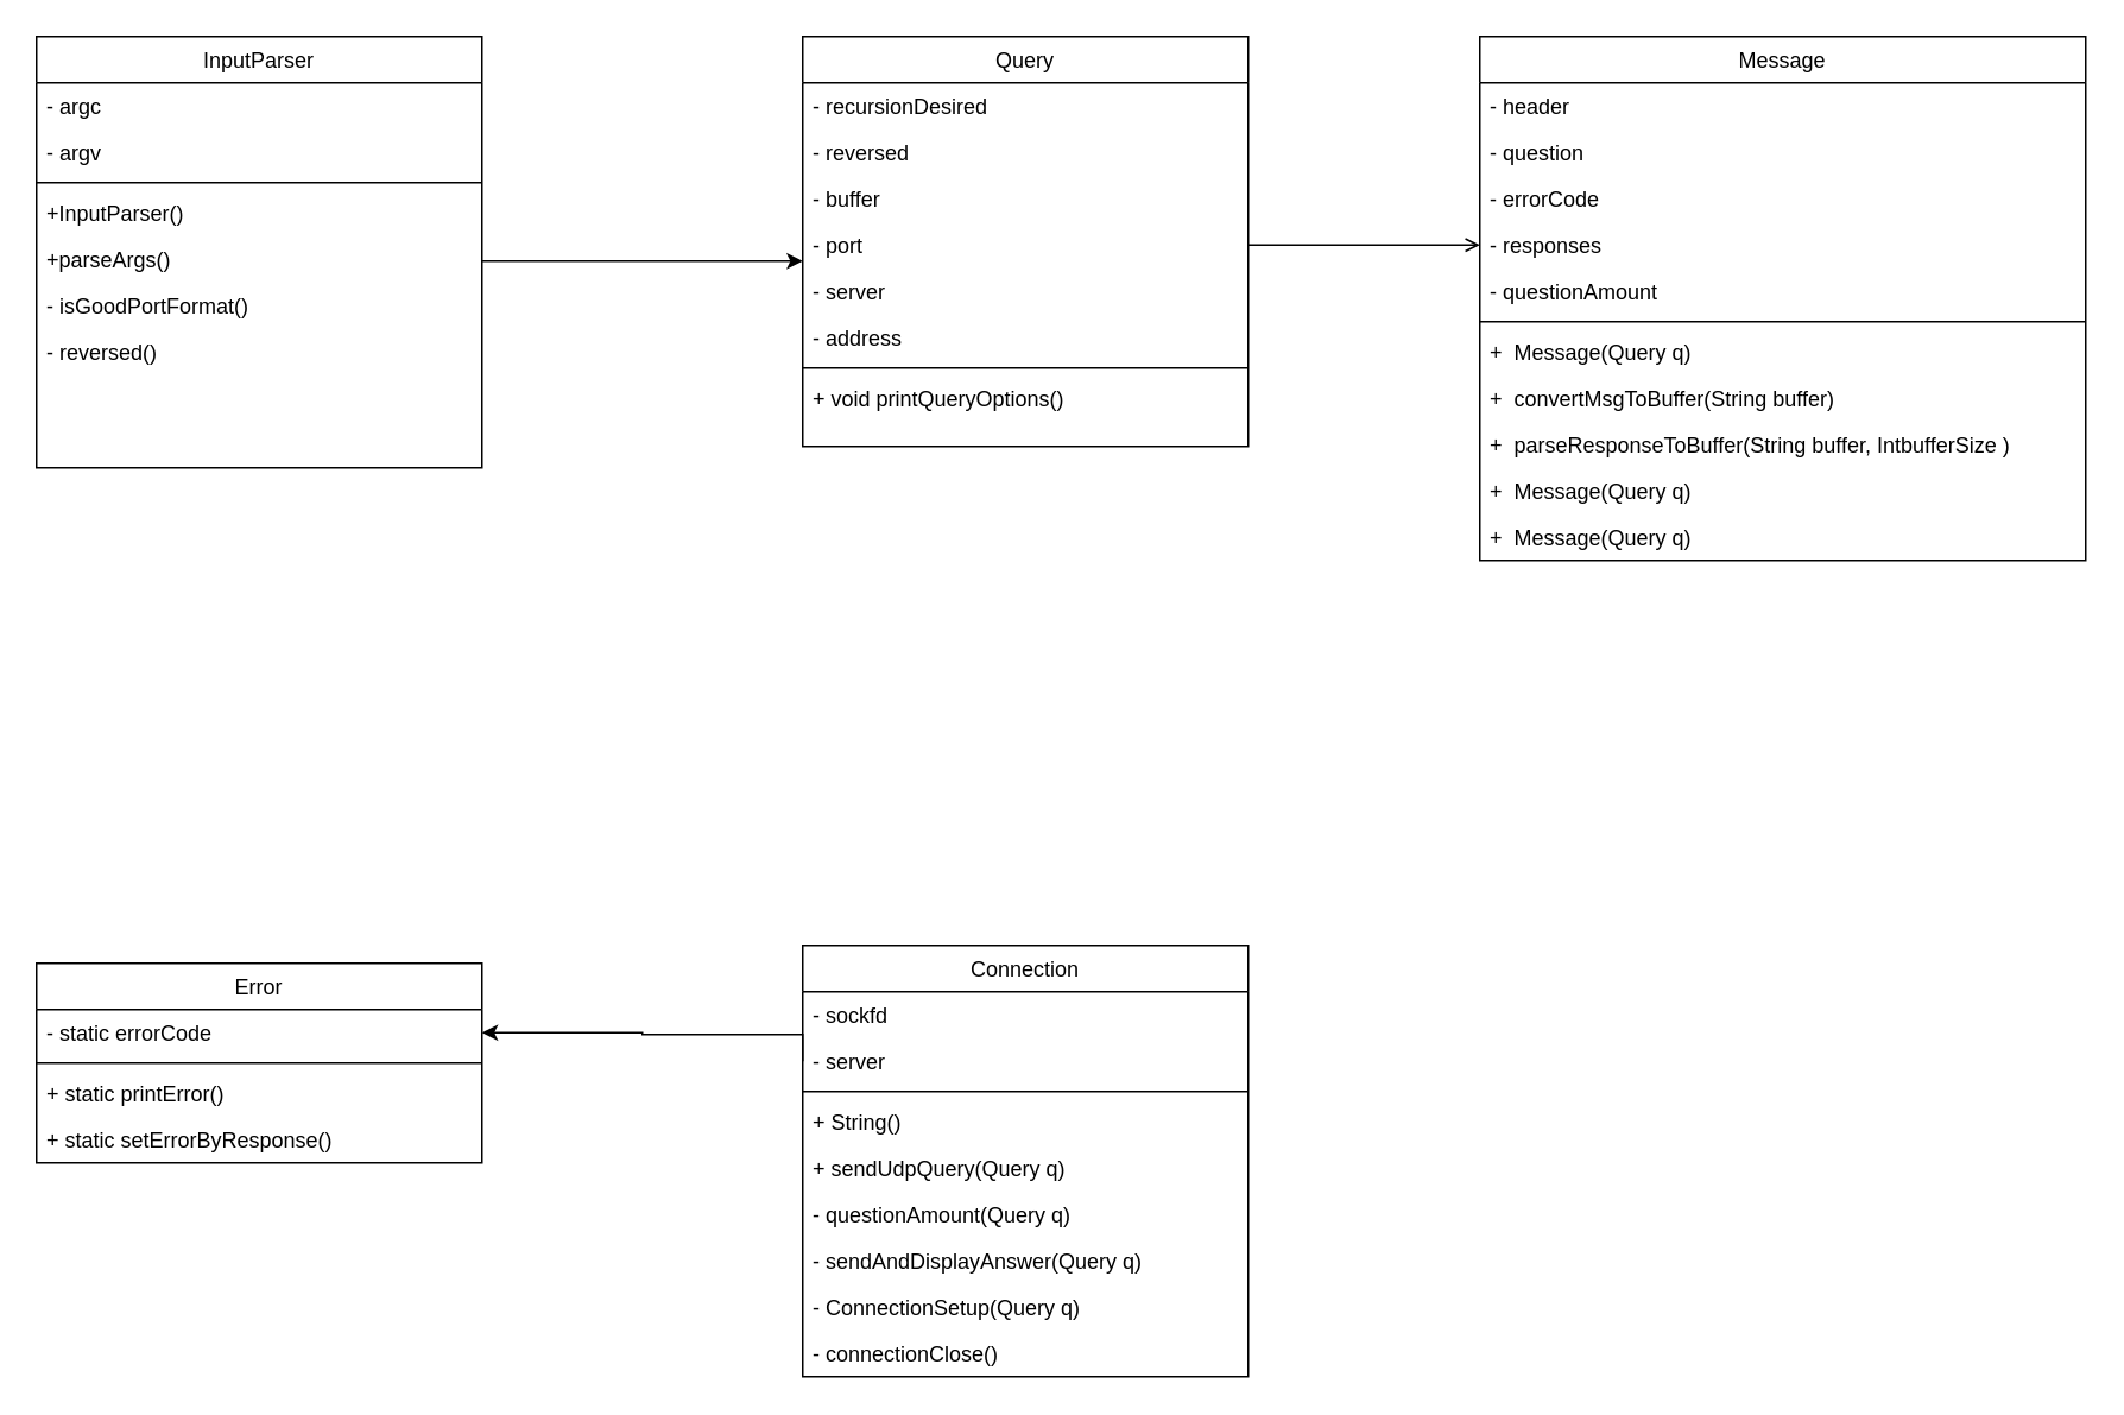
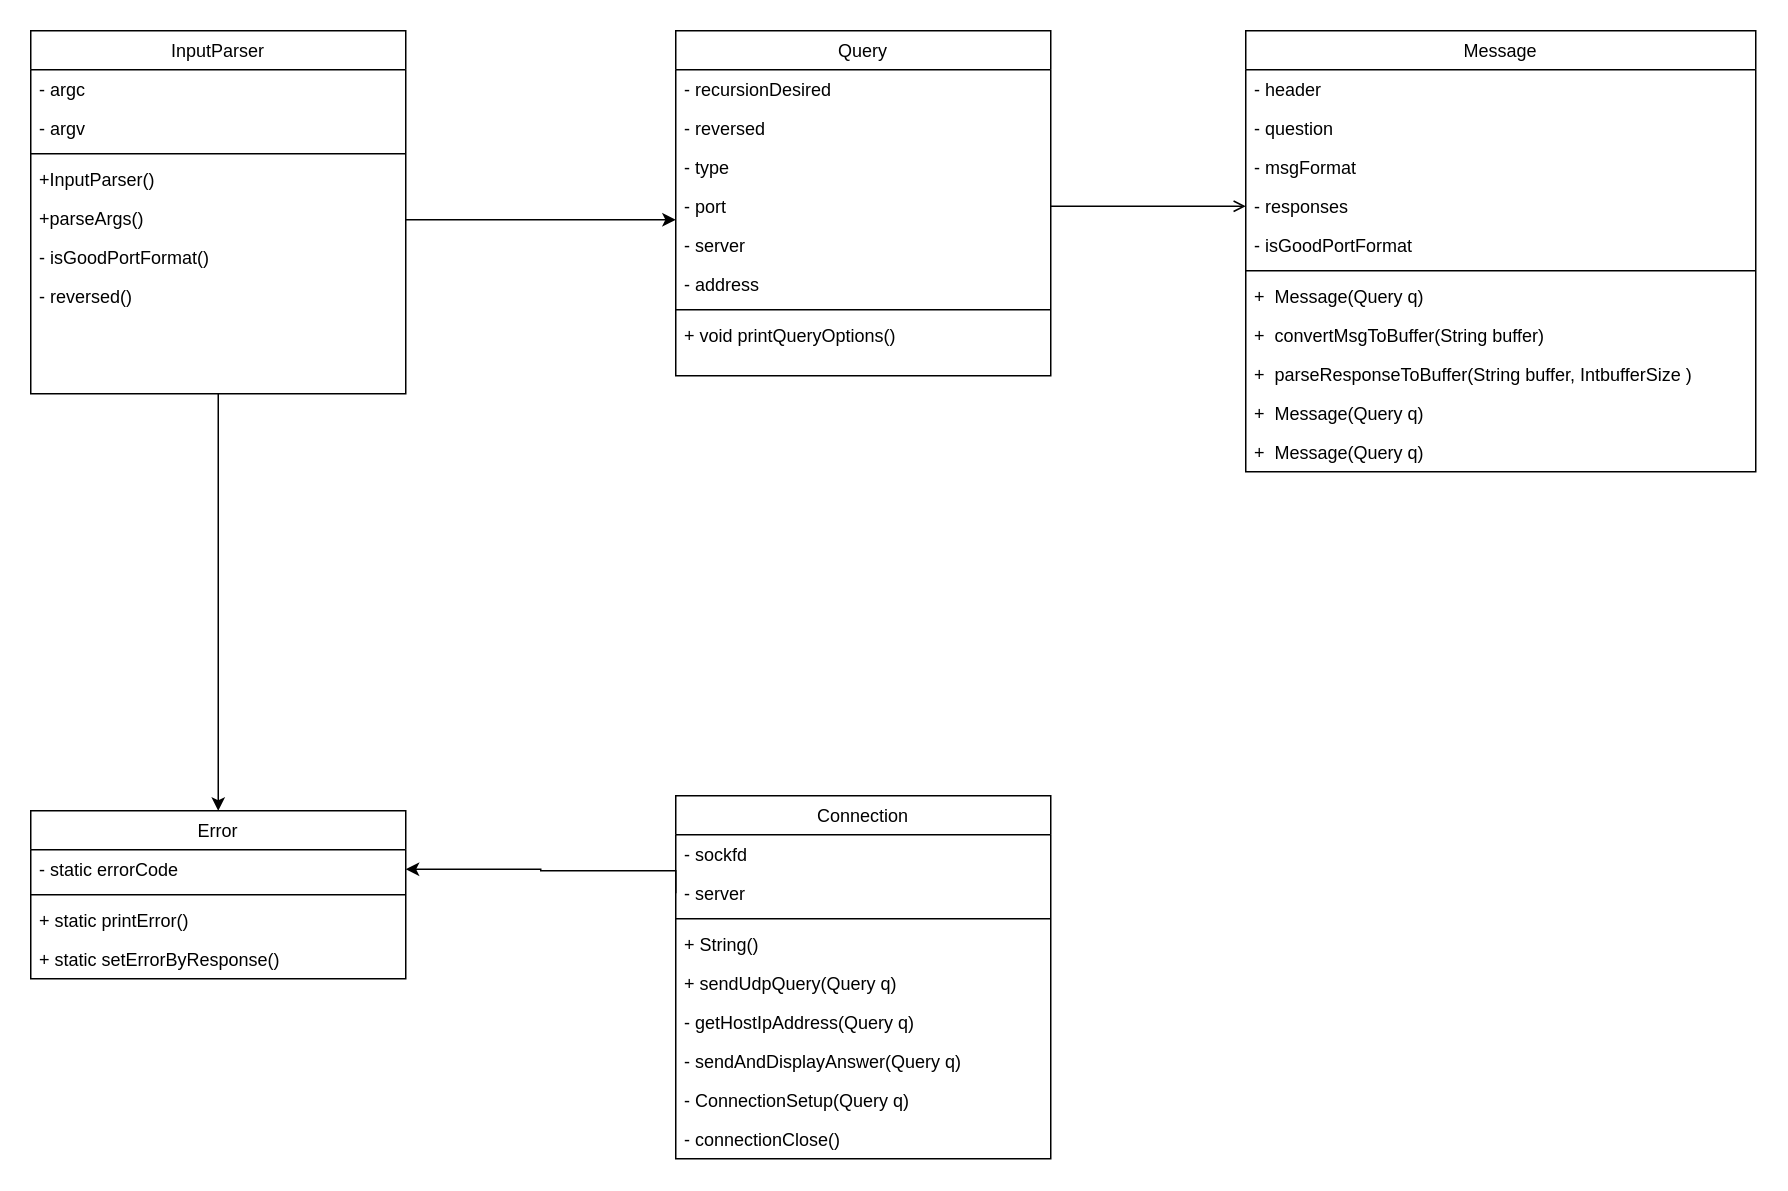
- <mxCell id="10" value="- buffer " style="text;align=left;verticalAlign=top;spacingLeft=4;spacingRight=4;overflow=hidden;rotatable=0;points=[[0,0.5],[1,0.5]];portConstraint=eastwest;" parent="7" vertex="1"><mxGeometry y="78" width="250" height="26" as="geometry" /></mxCell>
+ <mxCell id="10" value="- type " style="text;align=left;verticalAlign=top;spacingLeft=4;spacingRight=4;overflow=hidden;rotatable=0;points=[[0,0.5],[1,0.5]];portConstraint=eastwest;" parent="7" vertex="1"><mxGeometry y="78" width="250" height="26" as="geometry" /></mxCell>
- <mxCell id="39" value="- errorCode" style="text;align=left;verticalAlign=top;spacingLeft=4;spacingRight=4;overflow=hidden;rotatable=0;points=[[0,0.5],[1,0.5]];portConstraint=eastwest;" vertex="1" parent="36"><mxGeometry y="78" width="340" height="26" as="geometry" /></mxCell>
+ <mxCell id="39" value="- msgFormat" style="text;align=left;verticalAlign=top;spacingLeft=4;spacingRight=4;overflow=hidden;rotatable=0;points=[[0,0.5],[1,0.5]];portConstraint=eastwest;" vertex="1" parent="36"><mxGeometry y="78" width="340" height="26" as="geometry" /></mxCell>
- <mxCell id="41" value="- questionAmount" style="text;align=left;verticalAlign=top;spacingLeft=4;spacingRight=4;overflow=hidden;rotatable=0;points=[[0,0.5],[1,0.5]];portConstraint=eastwest;" vertex="1" parent="36"><mxGeometry y="130" width="340" height="26" as="geometry" /></mxCell>
+ <mxCell id="41" value="- isGoodPortFormat" style="text;align=left;verticalAlign=top;spacingLeft=4;spacingRight=4;overflow=hidden;rotatable=0;points=[[0,0.5],[1,0.5]];portConstraint=eastwest;" vertex="1" parent="36"><mxGeometry y="130" width="340" height="26" as="geometry" /></mxCell>
+ <mxCell id="16" style="edgeStyle=orthogonalEdgeStyle;rounded=0;orthogonalLoop=1;jettySize=auto;html=1;exitX=0.5;exitY=1;exitDx=0;exitDy=0;entryX=0.5;entryY=0;entryDx=0;entryDy=0;" parent="1" source="17" target="2" edge="1"><mxGeometry relative="1" as="geometry" /></mxCell>
- <mxCell id="31" value="- questionAmount(Query q)" style="text;align=left;verticalAlign=top;spacingLeft=4;spacingRight=4;overflow=hidden;rotatable=0;points=[[0,0.5],[1,0.5]];portConstraint=eastwest;" vertex="1" parent="25"><mxGeometry y="138" width="250" height="26" as="geometry" /></mxCell>
+ <mxCell id="31" value="- getHostIpAddress(Query q)" style="text;align=left;verticalAlign=top;spacingLeft=4;spacingRight=4;overflow=hidden;rotatable=0;points=[[0,0.5],[1,0.5]];portConstraint=eastwest;" vertex="1" parent="25"><mxGeometry y="138" width="250" height="26" as="geometry" /></mxCell>
